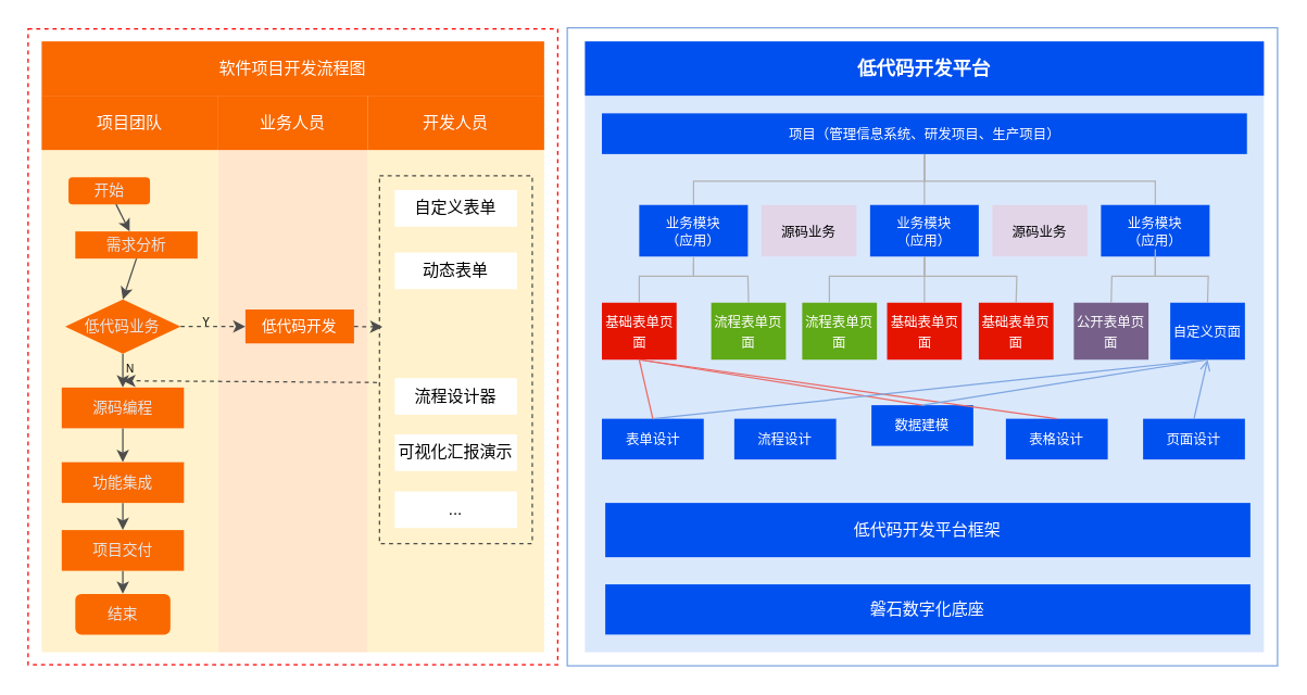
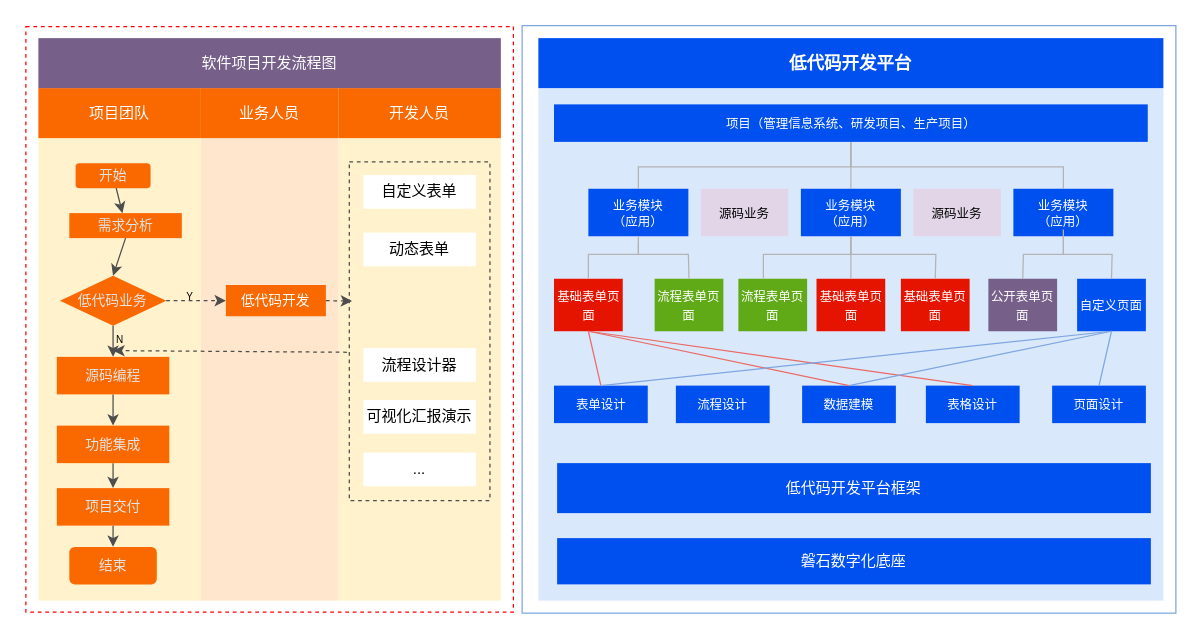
- <mxCell id="39" value="&lt;font color=&quot;#ffffff&quot;&gt;软件项目开发流程图&lt;/font&gt;" style="rounded=0;whiteSpace=wrap;html=1;fillColor=#fa6800;strokeColor=none;fontColor=#000000;" parent="1" vertex="1"><mxGeometry x="30" y="30" width="370" height="40" as="geometry" /></mxCell>
+ <mxCell id="39" value="&lt;font color=&quot;#ffffff&quot;&gt;软件项目开发流程图&lt;/font&gt;" style="rounded=0;whiteSpace=wrap;html=1;fillColor=#76608a;strokeColor=none;fontColor=#000000;" parent="1" vertex="1"><mxGeometry x="30" y="30" width="370" height="40" as="geometry" /></mxCell>
- <mxCell id="8" value="开始" style="rounded=1;whiteSpace=wrap;html=1;strokeColor=none;fontSize=11;fillColor=#fa6800;fontColor=#E6E6E6;" parent="1" vertex="1"><mxGeometry x="49.75" y="130" width="60" height="20" as="geometry" /></mxCell>
+ <mxCell id="8" value="开始" style="rounded=1;whiteSpace=wrap;html=1;strokeColor=none;fontSize=11;fillColor=#fa6800;fontColor=#E6E6E6;" parent="1" vertex="1"><mxGeometry x="59.75" y="130" width="60" height="20" as="geometry" /></mxCell>
- <mxCell id="72" value="" style="endArrow=open;html=1;rounded=0;entryX=0.5;entryY=1;entryDx=0;entryDy=0;exitX=0.5;exitY=0;exitDx=0;exitDy=0;strokeColor=#7EA6E0;" edge="1" parent="1" source="67" target="52"><mxGeometry width="50" height="50" relative="1" as="geometry"><mxPoint x="700" y="333" as="sourcePoint" /><mxPoint x="750" y="283" as="targetPoint" /></mxGeometry></mxCell>
+ <mxCell id="72" value="" style="endArrow=none;html=1;rounded=0;entryX=0.5;entryY=1;entryDx=0;entryDy=0;exitX=0.5;exitY=0;exitDx=0;exitDy=0;strokeColor=#7EA6E0;" edge="1" parent="1" source="67" target="52"><mxGeometry width="50" height="50" relative="1" as="geometry"><mxPoint x="700" y="333" as="sourcePoint" /><mxPoint x="750" y="283" as="targetPoint" /></mxGeometry></mxCell>
- <mxCell id="66" value="&lt;font style=&quot;font-size: 10px;&quot;&gt;数据建模&lt;/font&gt;" style="rounded=0;whiteSpace=wrap;html=1;fillColor=#0050ef;fontColor=#ffffff;strokeColor=none;align=center;" vertex="1" parent="1"><mxGeometry x="641" y="298" width="75" height="30" as="geometry" /></mxCell>
+ <mxCell id="66" value="&lt;font style=&quot;font-size: 10px;&quot;&gt;数据建模&lt;/font&gt;" style="rounded=0;whiteSpace=wrap;html=1;fillColor=#0050ef;fontColor=#ffffff;strokeColor=none;align=center;" vertex="1" parent="1"><mxGeometry x="641" y="308" width="75" height="30" as="geometry" /></mxCell>
